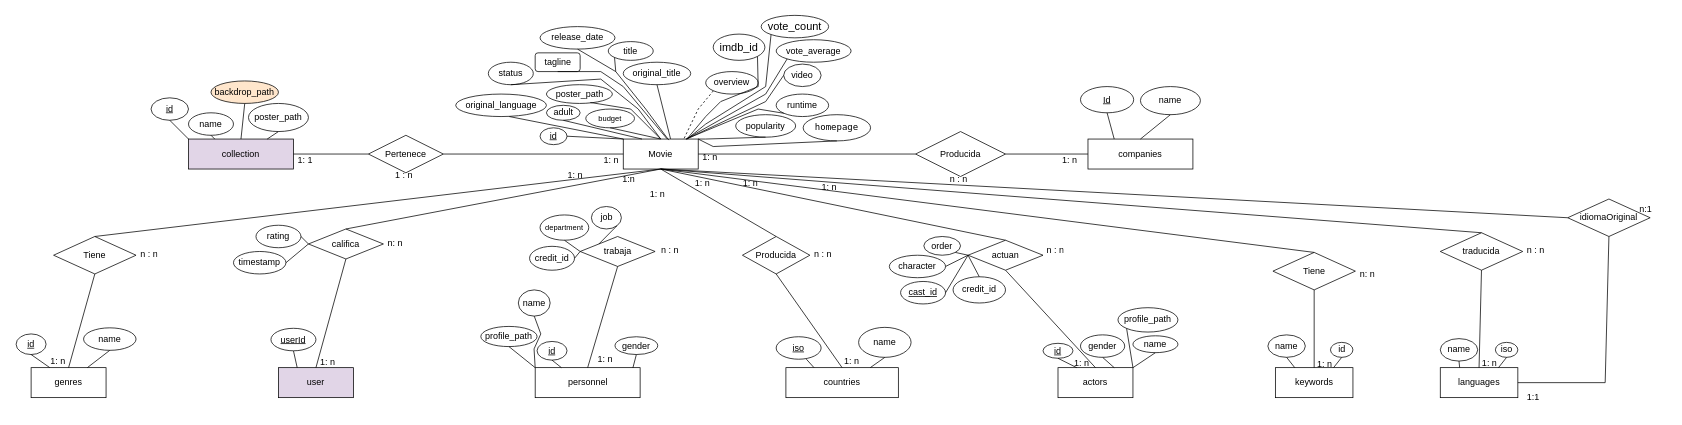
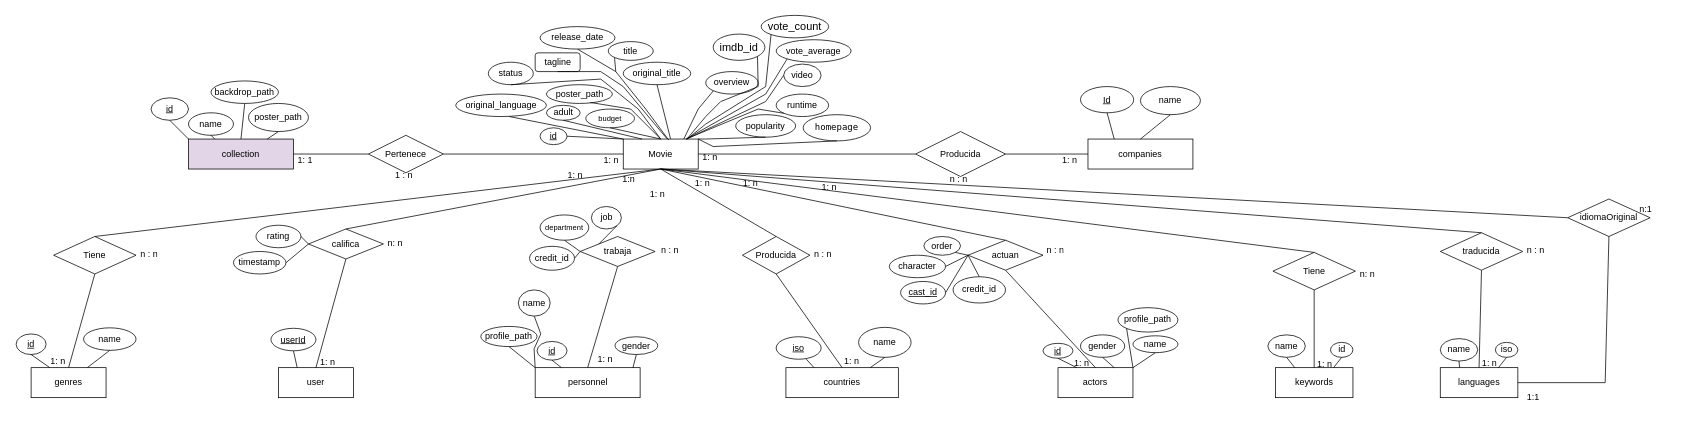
- <mxCell id="141" value="backdrop_path" style="ellipse;whiteSpace=wrap;html=1;align=center;fillColor=#ffe6cc;" parent="1" vertex="1"><mxGeometry x="280" y="107.5" width="90" height="30" as="geometry" /></mxCell>
+ <mxCell id="141" value="backdrop_path" style="ellipse;whiteSpace=wrap;html=1;align=center;" parent="1" vertex="1"><mxGeometry x="280" y="107.5" width="90" height="30" as="geometry" /></mxCell>
- <mxCell id="70" value="" style="endArrow=none;html=1;rounded=0;exitX=0;exitY=1;exitDx=0;exitDy=0;entryX=0.808;entryY=-0.002;entryDx=0;entryDy=0;entryPerimeter=0;dashed=1;" parent="1" source="12" target="2" edge="1"><mxGeometry relative="1" as="geometry"><mxPoint x="930" y="185" as="sourcePoint" /><mxPoint x="925" y="205" as="targetPoint" /><Array as="points"><mxPoint x="930" y="145" /></Array></mxGeometry></mxCell>
+ <mxCell id="70" value="" style="endArrow=none;html=1;rounded=0;exitX=0;exitY=1;exitDx=0;exitDy=0;entryX=0.808;entryY=-0.002;entryDx=0;entryDy=0;entryPerimeter=0;" parent="1" source="12" target="2" edge="1"><mxGeometry relative="1" as="geometry"><mxPoint x="930" y="185" as="sourcePoint" /><mxPoint x="925" y="205" as="targetPoint" /><Array as="points"><mxPoint x="930" y="145" /></Array></mxGeometry></mxCell>
- <mxCell id="52" value="user" style="whiteSpace=wrap;html=1;align=center;fillColor=#e1d5e7;" parent="1" vertex="1"><mxGeometry x="370" y="490" width="100" height="40" as="geometry" /></mxCell>
+ <mxCell id="52" value="user" style="whiteSpace=wrap;html=1;align=center;" parent="1" vertex="1"><mxGeometry x="370" y="490" width="100" height="40" as="geometry" /></mxCell>
